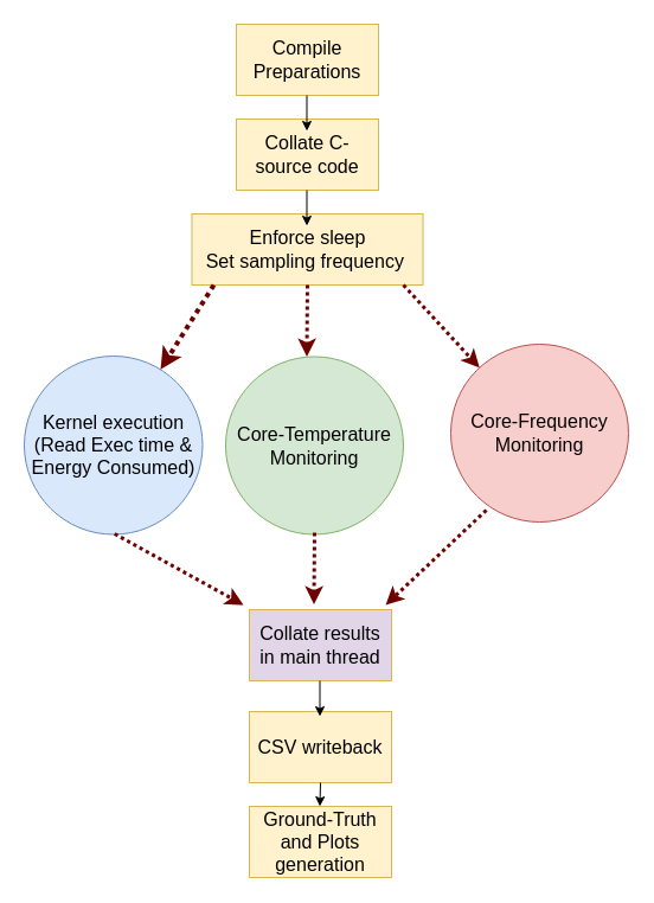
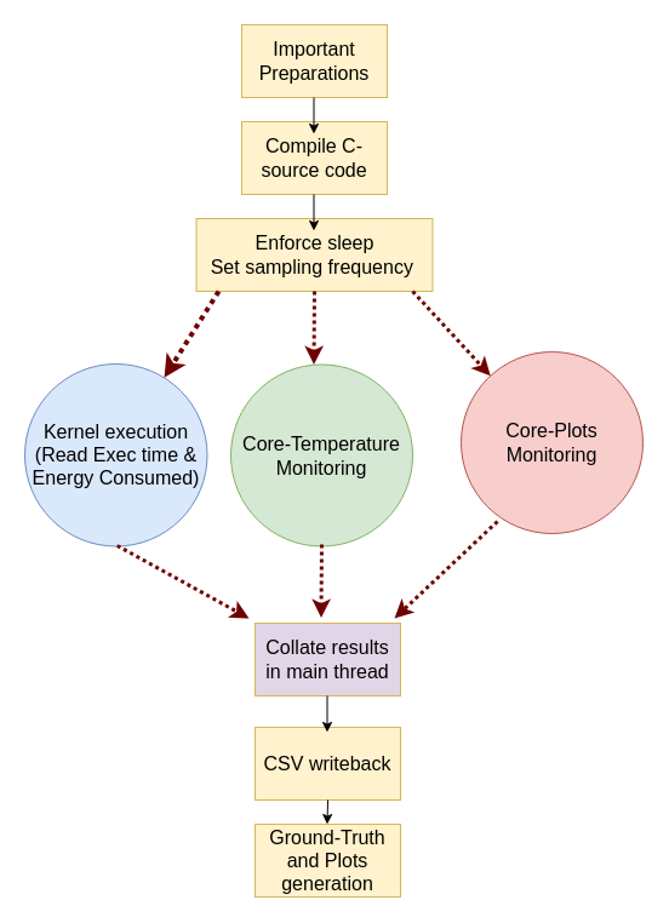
- <mxCell id="6" value="&lt;font style=&quot;font-size: 16px;&quot;&gt;Compile Preparations&lt;/font&gt;" style="rounded=0;whiteSpace=wrap;html=1;fillColor=#fff2cc;strokeColor=#d6b656;" parent="1" vertex="1"><mxGeometry x="199" y="20" width="120" height="60" as="geometry" /></mxCell>
+ <mxCell id="6" value="&lt;font style=&quot;font-size: 16px;&quot;&gt;Important Preparations&lt;/font&gt;" style="rounded=0;whiteSpace=wrap;html=1;fillColor=#fff2cc;strokeColor=#d6b656;" parent="1" vertex="1"><mxGeometry x="199" y="20" width="120" height="60" as="geometry" /></mxCell>
- <mxCell id="3" value="&lt;font style=&quot;font-size: 16px;&quot;&gt;Collate C-source code&lt;/font&gt;" style="rounded=0;whiteSpace=wrap;html=1;fillColor=#fff2cc;strokeColor=#d6b656;" parent="1" vertex="1"><mxGeometry x="199" y="100" width="120" height="60" as="geometry" /></mxCell>
+ <mxCell id="3" value="&lt;font style=&quot;font-size: 16px;&quot;&gt;Compile C-source code&lt;/font&gt;" style="rounded=0;whiteSpace=wrap;html=1;fillColor=#fff2cc;strokeColor=#d6b656;" parent="1" vertex="1"><mxGeometry x="199" y="100" width="120" height="60" as="geometry" /></mxCell>
- <mxCell id="5" value="&lt;font style=&quot;font-size: 16px;&quot;&gt;Core-Frequency&lt;br&gt;Monitoring&lt;/font&gt;" style="ellipse;whiteSpace=wrap;html=1;aspect=fixed;direction=south;fillColor=#f8cecc;strokeColor=#b85450;" parent="1" vertex="1"><mxGeometry x="380" y="290" width="150" height="150" as="geometry" /></mxCell>
+ <mxCell id="5" value="&lt;font style=&quot;font-size: 16px;&quot;&gt;Core-Plots&lt;br&gt;Monitoring&lt;/font&gt;" style="ellipse;whiteSpace=wrap;html=1;aspect=fixed;direction=south;fillColor=#f8cecc;strokeColor=#b85450;" parent="1" vertex="1"><mxGeometry x="380" y="290" width="150" height="150" as="geometry" /></mxCell>
